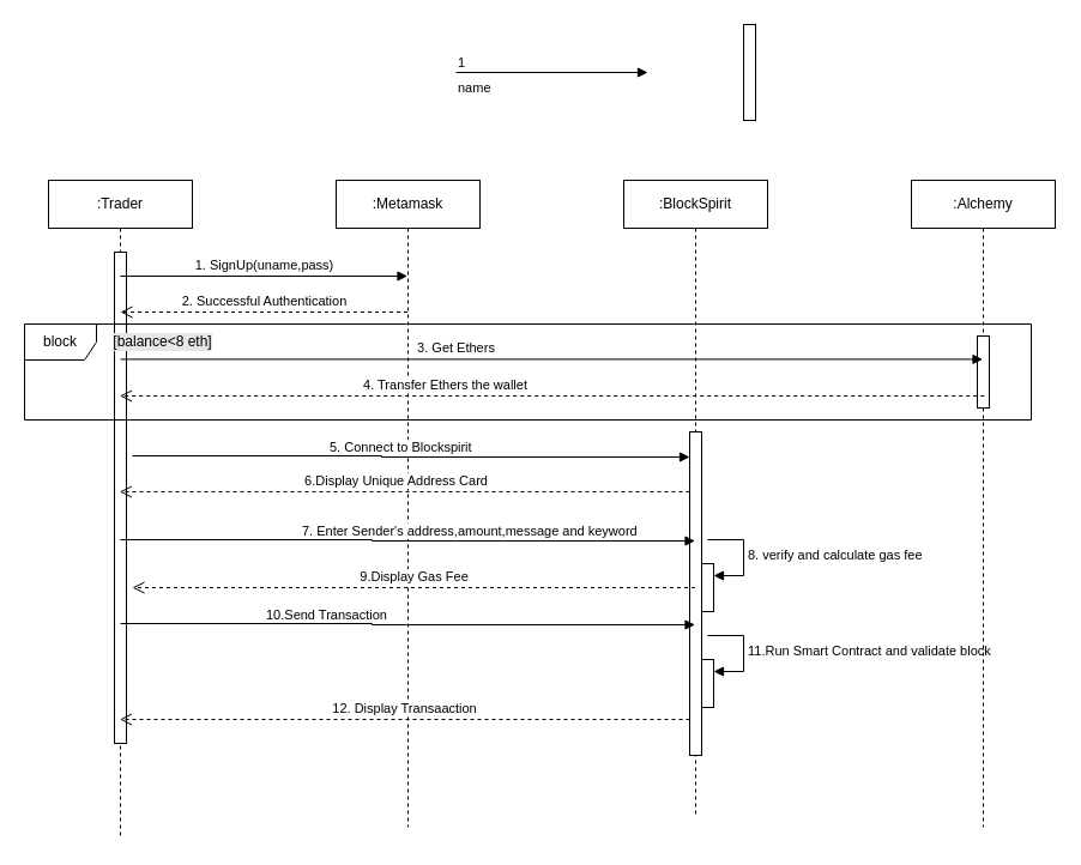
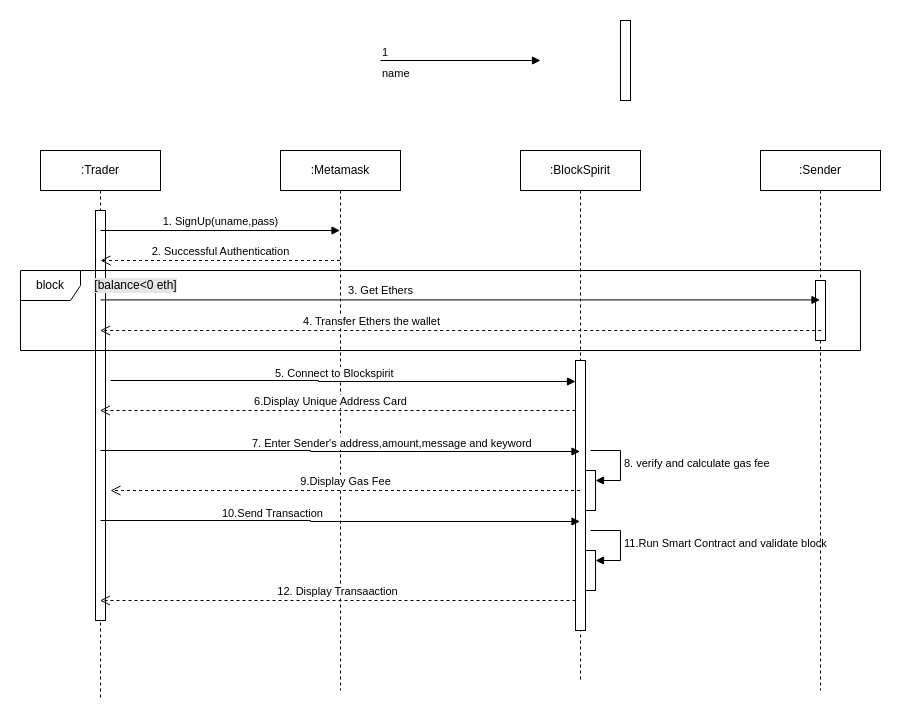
- <mxCell id="10" value=":Alchemy" style="shape=umlLifeline;perimeter=lifelinePerimeter;whiteSpace=wrap;html=1;container=1;dropTarget=0;collapsible=0;recursiveResize=0;outlineConnect=0;portConstraint=eastwest;newEdgeStyle={&quot;curved&quot;:0,&quot;rounded&quot;:0};" vertex="1" parent="1"><mxGeometry x="760" y="150" width="120" height="540" as="geometry" /></mxCell>
+ <mxCell id="10" value=":Sender" style="shape=umlLifeline;perimeter=lifelinePerimeter;whiteSpace=wrap;html=1;container=1;dropTarget=0;collapsible=0;recursiveResize=0;outlineConnect=0;portConstraint=eastwest;newEdgeStyle={&quot;curved&quot;:0,&quot;rounded&quot;:0};" vertex="1" parent="1"><mxGeometry x="760" y="150" width="120" height="540" as="geometry" /></mxCell>
- <mxCell id="19" value="[balance&amp;lt;8 eth]" style="text;html=1;align=center;verticalAlign=middle;resizable=0;points=[];autosize=1;strokeColor=none;fillColor=none;labelBackgroundColor=#E6E6E6;" vertex="1" parent="1"><mxGeometry x="80" y="270" width="110" height="30" as="geometry" /></mxCell>
+ <mxCell id="19" value="[balance&amp;lt;0 eth]" style="text;html=1;align=center;verticalAlign=middle;resizable=0;points=[];autosize=1;strokeColor=none;fillColor=none;labelBackgroundColor=#E6E6E6;" vertex="1" parent="1"><mxGeometry x="80" y="270" width="110" height="30" as="geometry" /></mxCell>
